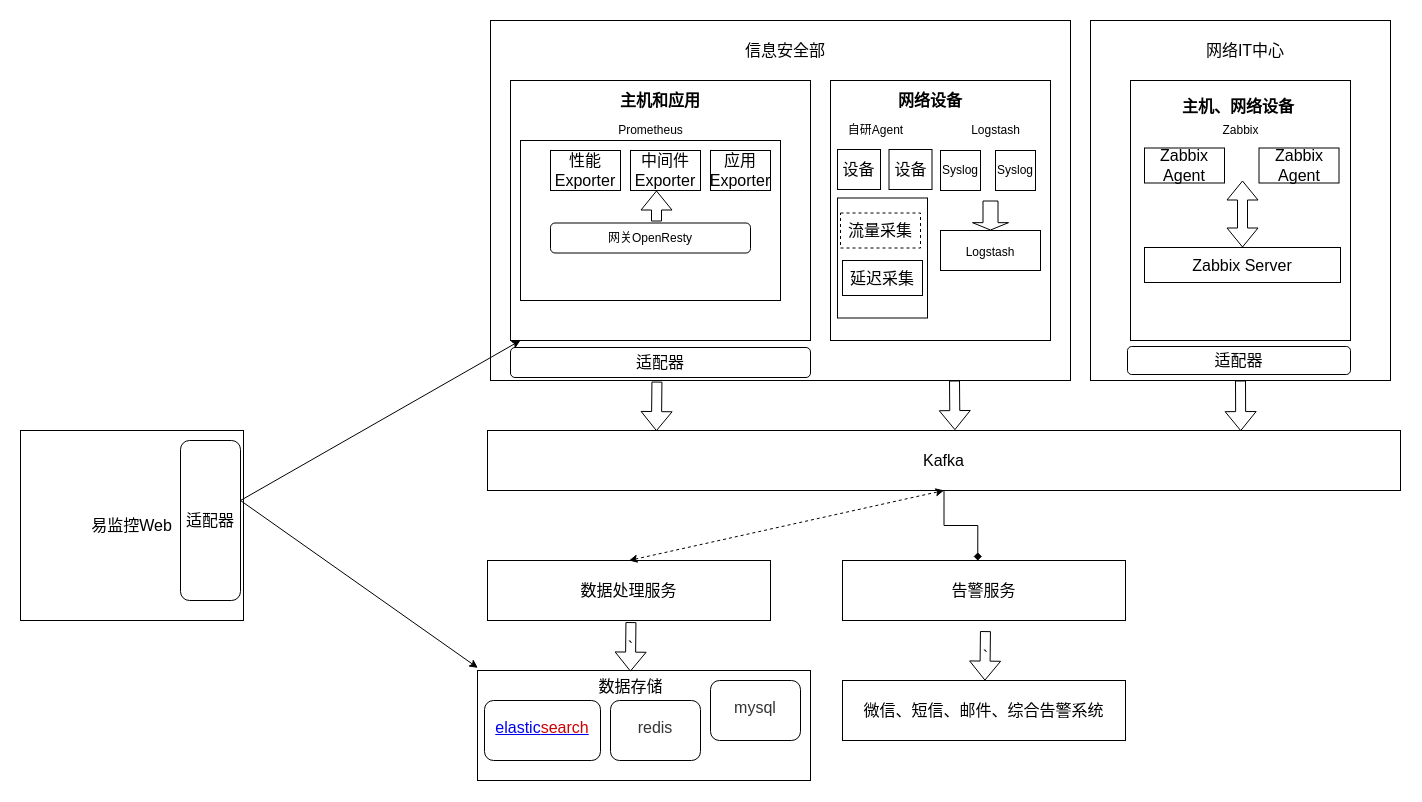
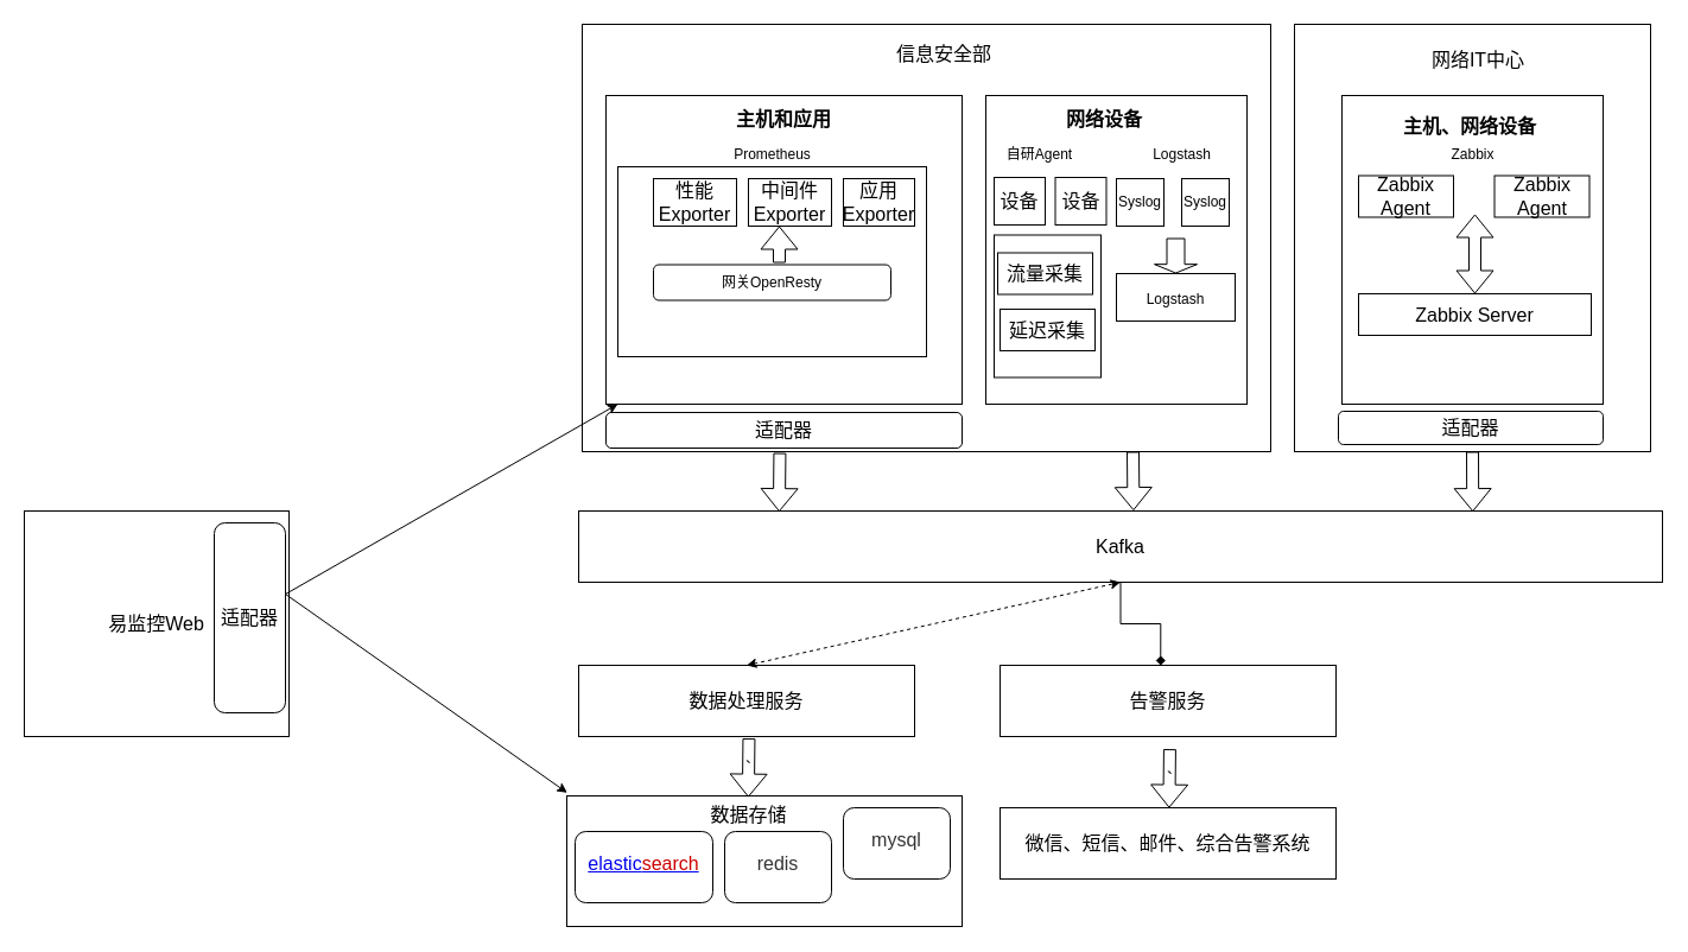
- <mxCell id="19" value="信息安全部" style="text;html=1;strokeColor=none;fillColor=none;align=center;verticalAlign=middle;whiteSpace=wrap;rounded=0;labelBackgroundColor=none;fontSize=16;" parent="1" vertex="1"><mxGeometry x="710" y="40" width="150" height="20" as="geometry" /></mxCell>
+ <mxCell id="19" value="信息安全部" style="text;html=1;strokeColor=none;fillColor=none;align=center;verticalAlign=middle;whiteSpace=wrap;rounded=0;labelBackgroundColor=none;fontSize=16;" parent="1" vertex="1"><mxGeometry x="720" y="35" width="150" height="20" as="geometry" /></mxCell>
- <mxCell id="14" value="流量采集" style="rounded=0;whiteSpace=wrap;html=1;labelBackgroundColor=none;fontSize=16;dashed=1;" parent="1" vertex="1"><mxGeometry x="840" y="212.5" width="80" height="35" as="geometry" /></mxCell>
+ <mxCell id="14" value="流量采集" style="rounded=0;whiteSpace=wrap;html=1;labelBackgroundColor=none;fontSize=16;" parent="1" vertex="1"><mxGeometry x="840" y="212.5" width="80" height="35" as="geometry" /></mxCell>
